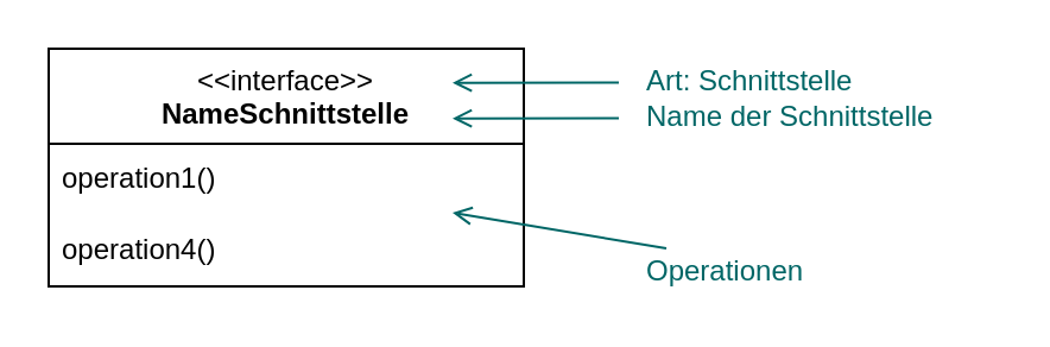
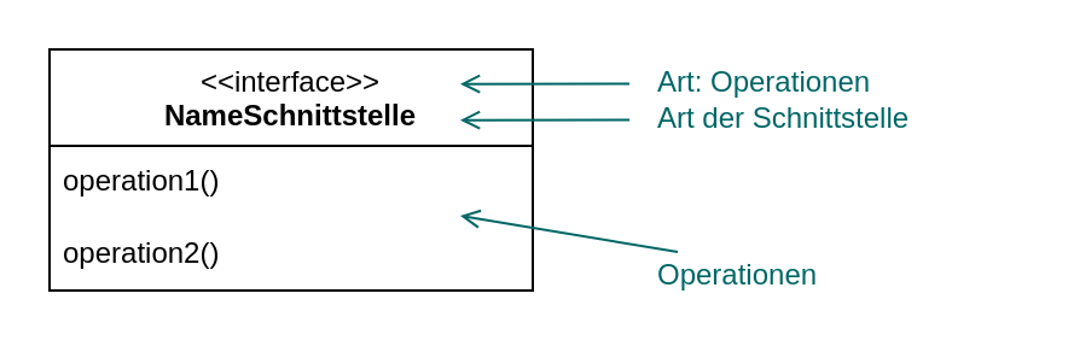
- <mxCell id="10" value="Art: Schnittstelle" style="text;html=1;strokeColor=none;fillColor=none;align=left;verticalAlign=middle;whiteSpace=wrap;rounded=0;fontColor=#006666;spacingLeft=10;" vertex="1" parent="1"><mxGeometry x="260" y="24" width="160" height="20" as="geometry" /></mxCell>
+ <mxCell id="10" value="Art: Operationen" style="text;html=1;strokeColor=none;fillColor=none;align=left;verticalAlign=middle;whiteSpace=wrap;rounded=0;fontColor=#006666;spacingLeft=10;" vertex="1" parent="1"><mxGeometry x="260" y="24" width="160" height="20" as="geometry" /></mxCell>
- <mxCell id="8" value="Name der Schnittstelle" style="text;html=1;strokeColor=none;fillColor=none;align=left;verticalAlign=middle;whiteSpace=wrap;rounded=0;fontColor=#006666;spacingLeft=10;" vertex="1" parent="1"><mxGeometry x="260" y="39" width="160" height="20" as="geometry" /></mxCell>
+ <mxCell id="8" value="Art der Schnittstelle" style="text;html=1;strokeColor=none;fillColor=none;align=left;verticalAlign=middle;whiteSpace=wrap;rounded=0;fontColor=#006666;spacingLeft=10;" vertex="1" parent="1"><mxGeometry x="260" y="39" width="160" height="20" as="geometry" /></mxCell>
- <mxCell id="4" value="operation4()" style="text;html=1;strokeColor=none;fillColor=none;align=left;verticalAlign=middle;spacingLeft=4;spacingRight=4;overflow=hidden;rotatable=0;points=[[0,0.5],[1,0.5]];portConstraint=eastwest;whiteSpace=wrap;" vertex="1" parent="2"><mxGeometry y="70" width="200" height="30" as="geometry" /></mxCell>
+ <mxCell id="4" value="operation2()" style="text;html=1;strokeColor=none;fillColor=none;align=left;verticalAlign=middle;spacingLeft=4;spacingRight=4;overflow=hidden;rotatable=0;points=[[0,0.5],[1,0.5]];portConstraint=eastwest;whiteSpace=wrap;" vertex="1" parent="2"><mxGeometry y="70" width="200" height="30" as="geometry" /></mxCell>
